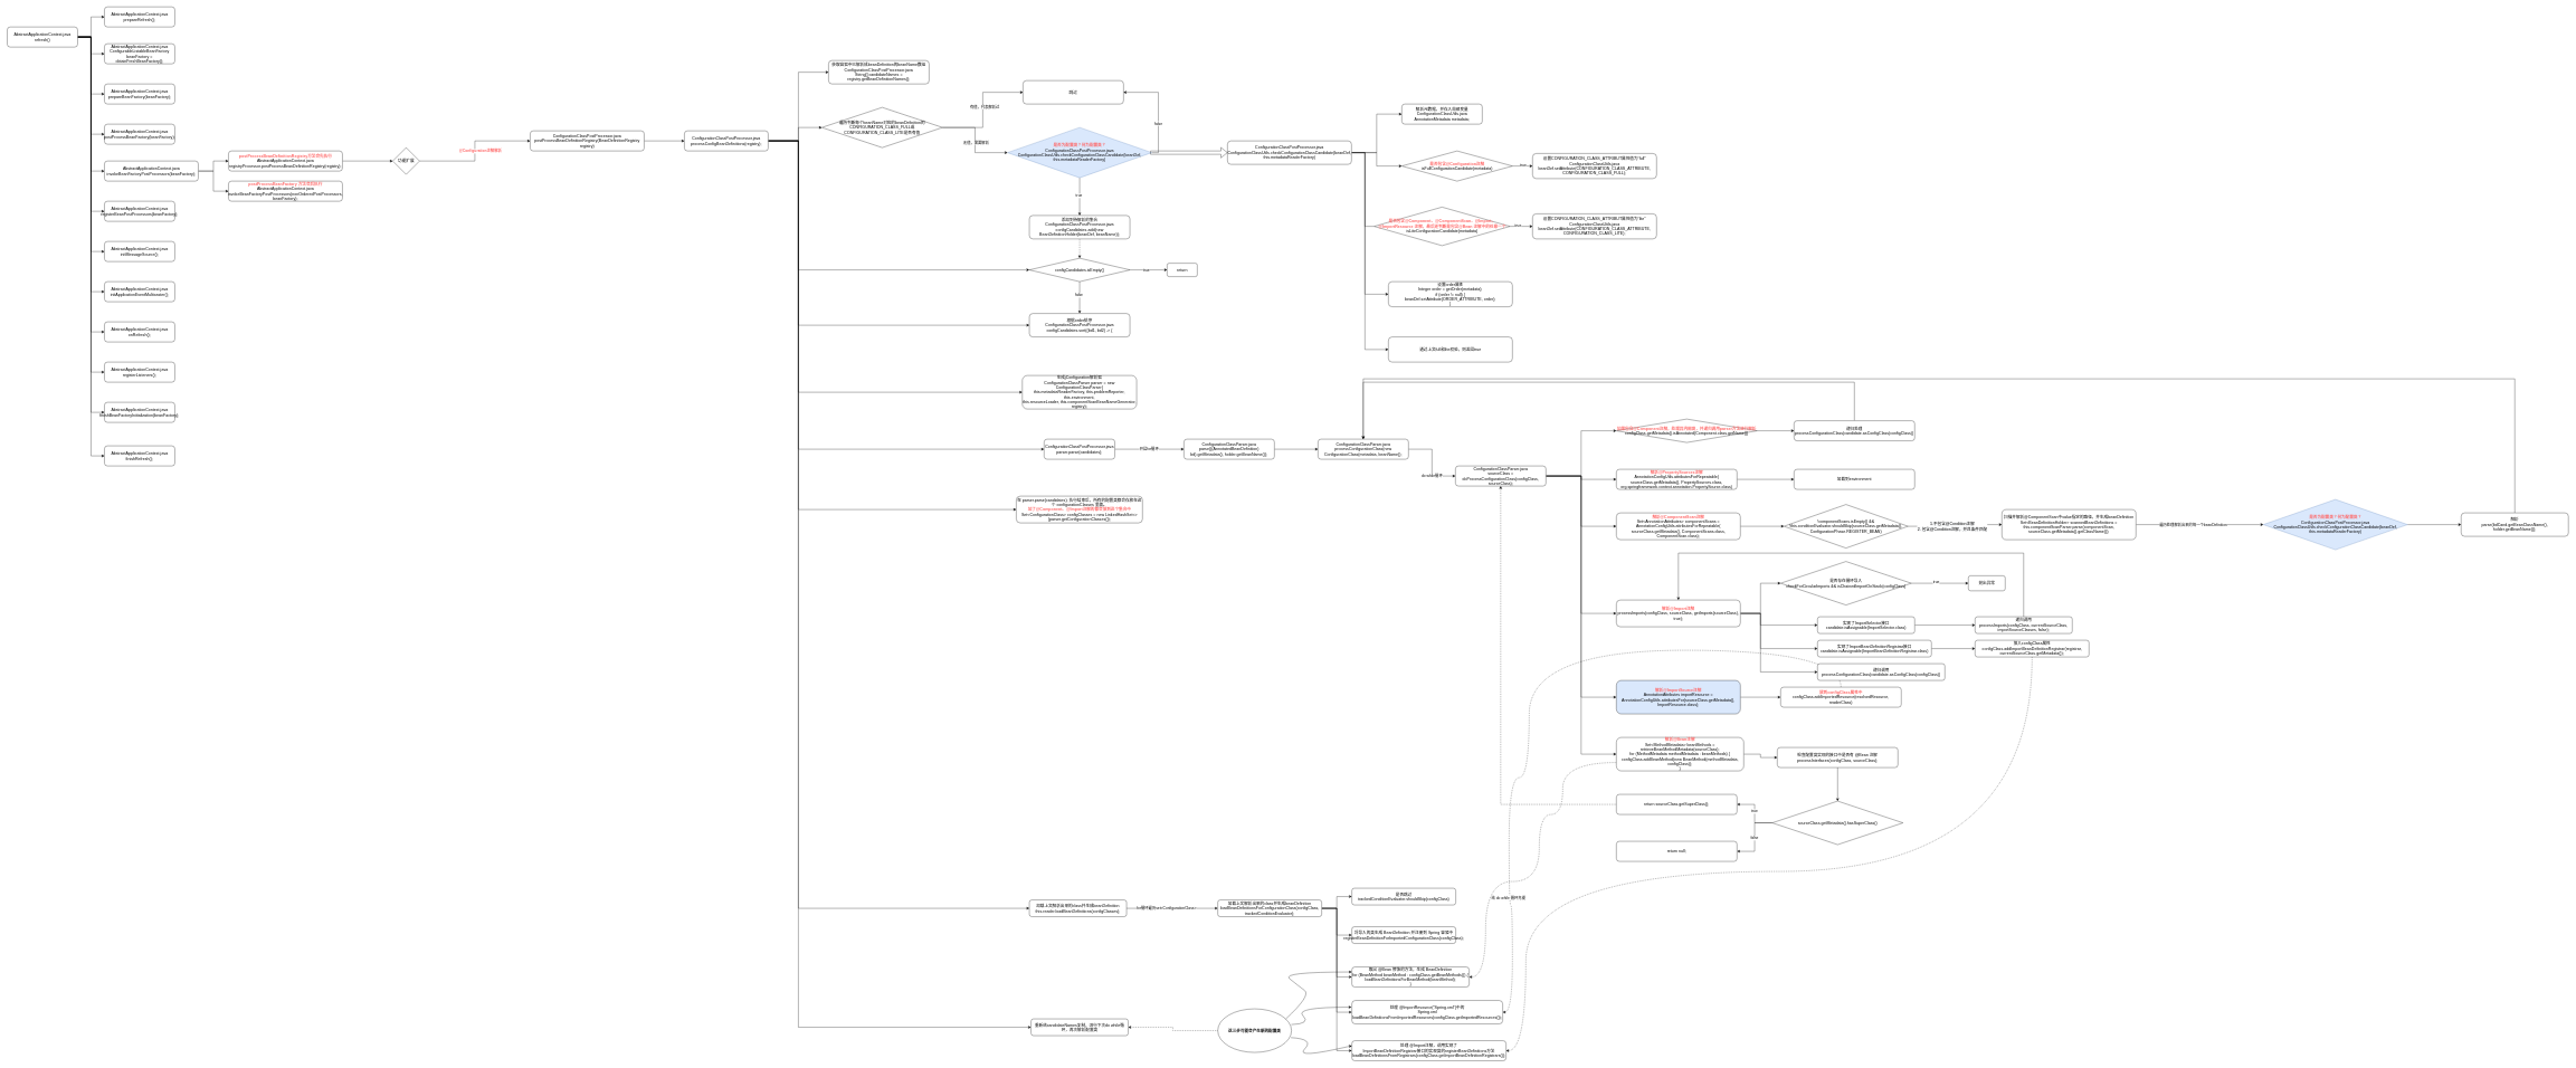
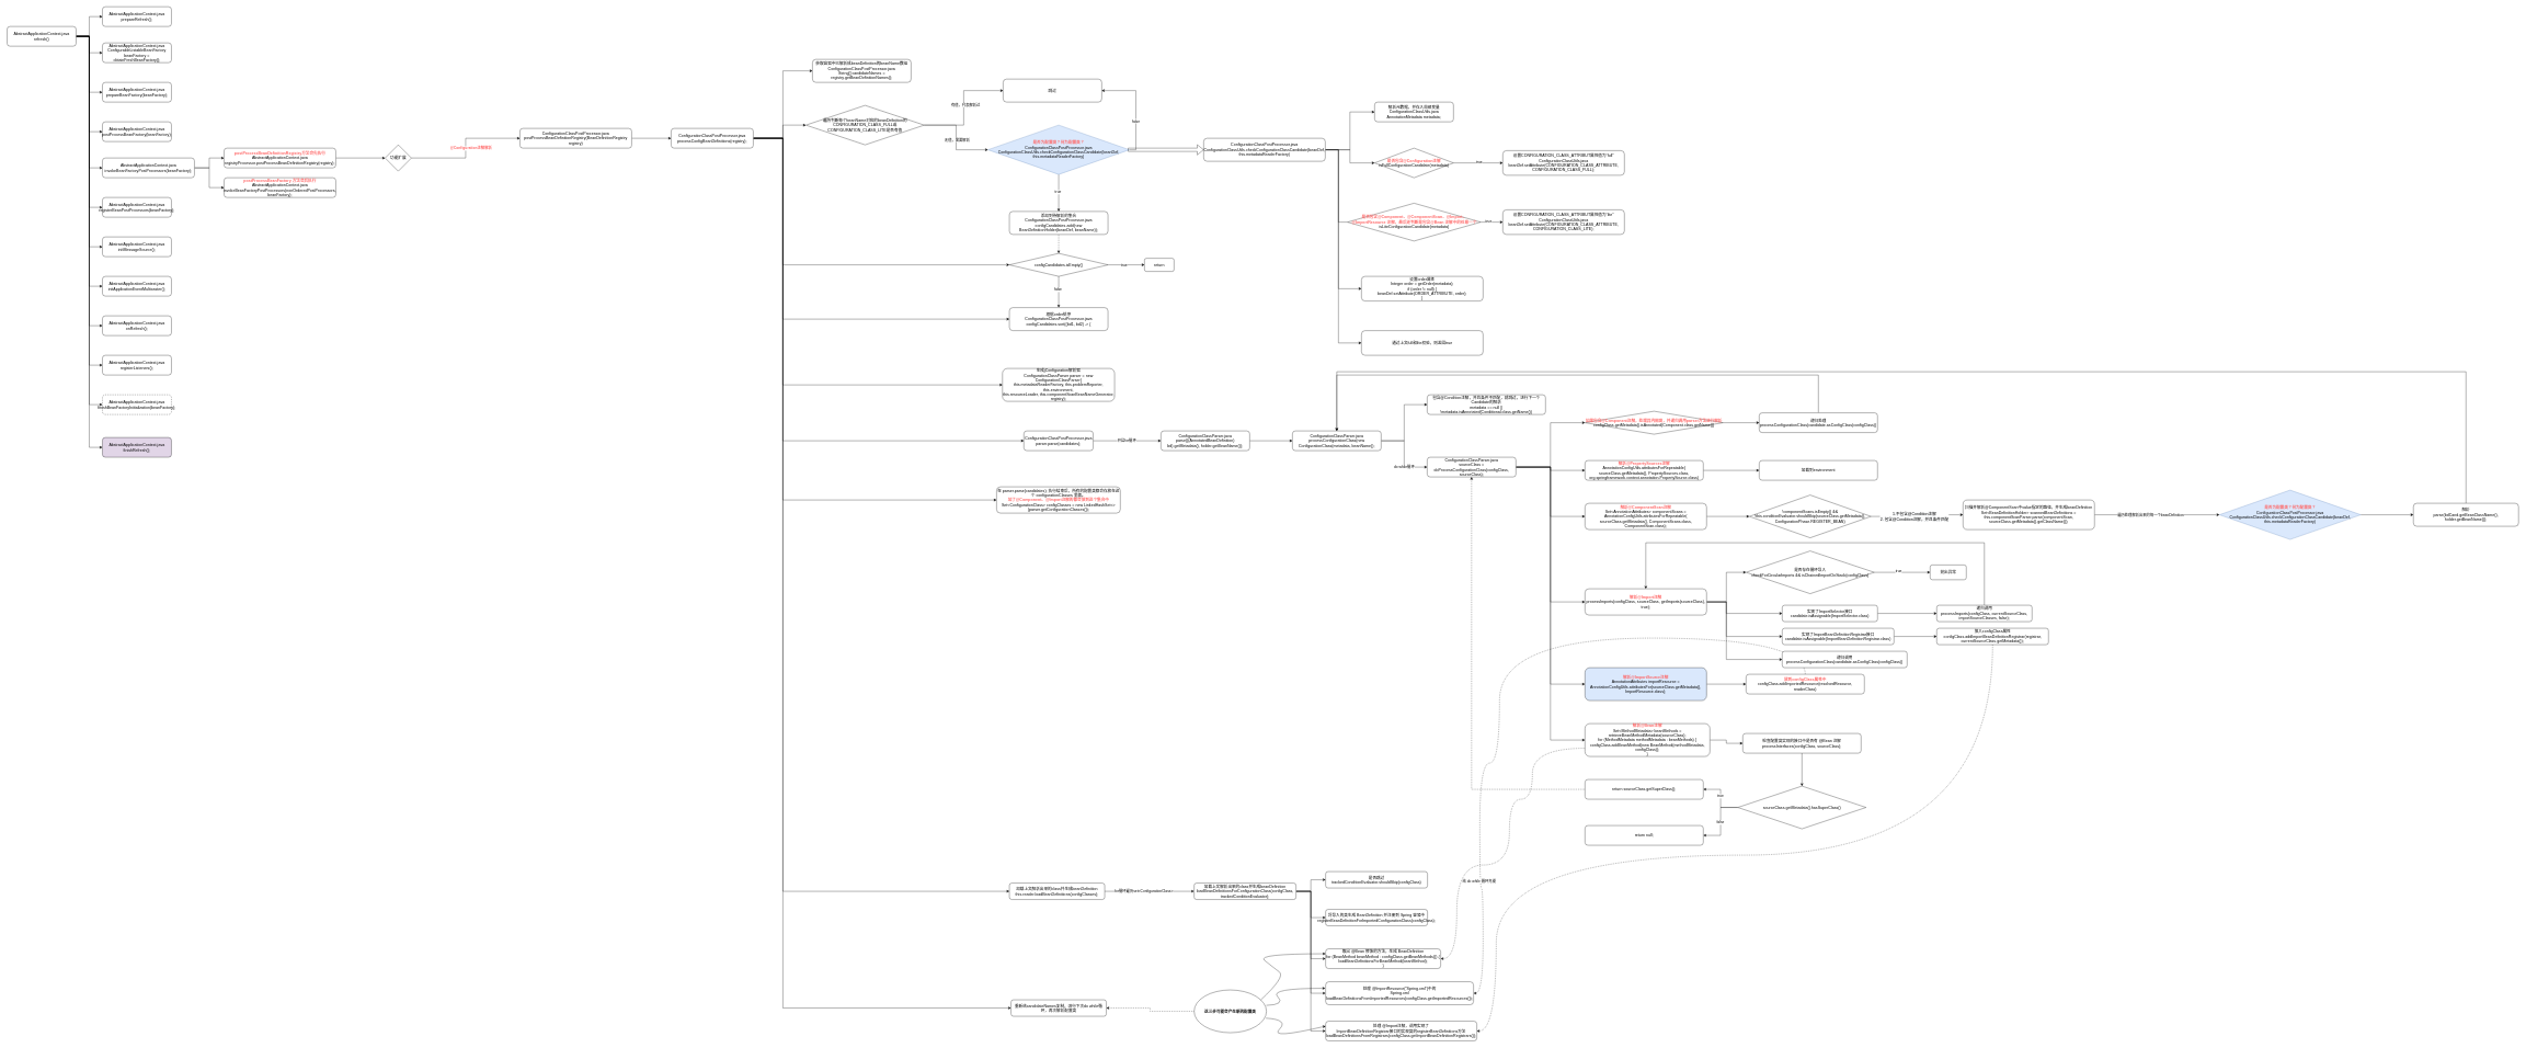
- <mxCell id="71" value="&lt;font color=&quot;#ff6666&quot;&gt;&lt;b&gt;是否包含@Configuration注解&lt;br&gt;&lt;/b&gt;&lt;/font&gt;isFullConfigurationCandidate(metadata)" style="rhombus;whiteSpace=wrap;html=1;" parent="1" vertex="1"><mxGeometry x="4180" y="450" width="330" height="90" as="geometry" /></mxCell>
+ <mxCell id="71" value="&lt;font color=&quot;#ff6666&quot;&gt;&lt;b&gt;是否包含@Configuration注解&lt;br&gt;&lt;/b&gt;&lt;/font&gt;isFullConfigurationCandidate(metadata)" style="rhombus;whiteSpace=wrap;html=1;" parent="1" vertex="1"><mxGeometry x="4180" y="450" width="240" height="90" as="geometry" /></mxCell>
- <mxCell id="27" value="AbstractApplicationContext.java&lt;br&gt;finishBeanFactoryInitialization(beanFactory);" style="rounded=1;whiteSpace=wrap;html=1;" parent="1" vertex="1"><mxGeometry x="310" y="1200" width="210" height="60" as="geometry" /></mxCell>
+ <mxCell id="27" value="AbstractApplicationContext.java&lt;br&gt;finishBeanFactoryInitialization(beanFactory);" style="rounded=1;whiteSpace=wrap;html=1;dashed=1;" parent="1" vertex="1"><mxGeometry x="310" y="1200" width="210" height="60" as="geometry" /></mxCell>
+ <mxCell id="92" style="edgeStyle=orthogonalEdgeStyle;rounded=0;orthogonalLoop=1;jettySize=auto;html=1;exitX=1;exitY=0.5;exitDx=0;exitDy=0;entryX=0;entryY=0.5;entryDx=0;entryDy=0;fontColor=#000000;" parent="1" source="94" target="95" edge="1"><mxGeometry relative="1" as="geometry" /></mxCell>
+ <mxCell id="95" value="包含@Condition注解，并且条件不匹配，就跳过，进行下一个Candidate的解析&lt;br&gt;metadata == null || !metadata.isAnnotated(Conditional.class.getName())" style="rounded=1;whiteSpace=wrap;html=1;" parent="1" vertex="1"><mxGeometry x="4340" y="1200" width="360" height="60" as="geometry" /></mxCell>
- <mxCell id="28" value="AbstractApplicationContext.java&lt;br&gt;finishRefresh();" style="rounded=1;whiteSpace=wrap;html=1;" parent="1" vertex="1"><mxGeometry x="310" y="1330" width="210" height="60" as="geometry" /></mxCell>
+ <mxCell id="28" value="AbstractApplicationContext.java&lt;br&gt;finishRefresh();" style="rounded=1;whiteSpace=wrap;html=1;fillColor=#e1d5e7;" parent="1" vertex="1"><mxGeometry x="310" y="1330" width="210" height="60" as="geometry" /></mxCell>
